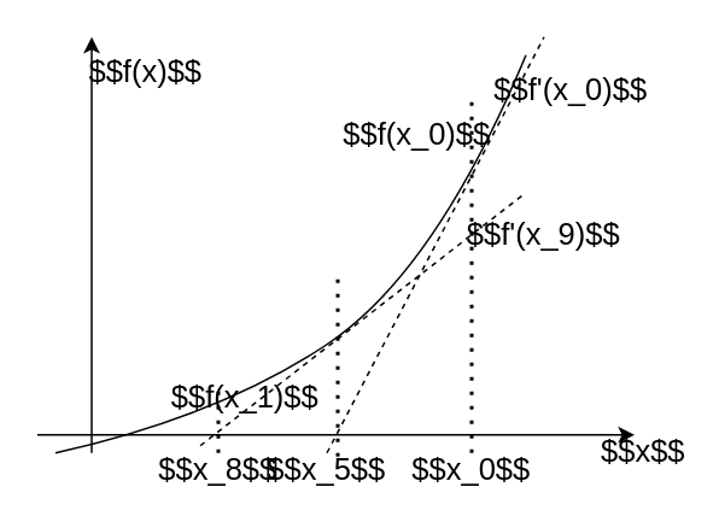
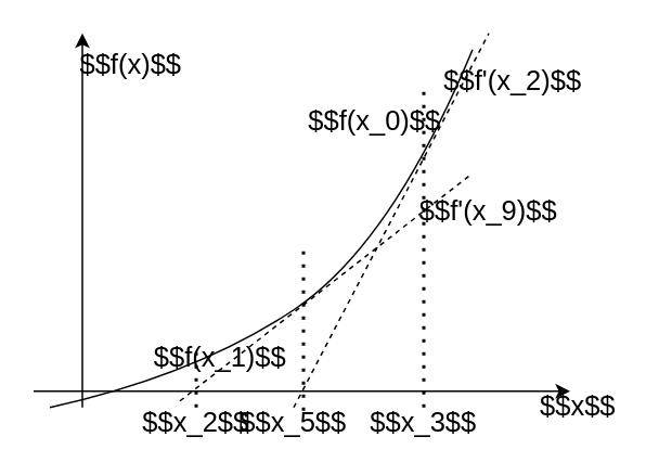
- <mxCell id="15" value="$$f'(x_0)$$" style="text;html=1;strokeColor=none;fillColor=none;align=center;verticalAlign=middle;whiteSpace=wrap;rounded=0;fontSize=17;" vertex="1" parent="1"><mxGeometry x="295" y="40" width="40" height="20" as="geometry" /></mxCell>
+ <mxCell id="15" value="$$f'(x_2)$$" style="text;html=1;strokeColor=none;fillColor=none;align=center;verticalAlign=middle;whiteSpace=wrap;rounded=0;fontSize=17;" vertex="1" parent="1"><mxGeometry x="295" y="40" width="40" height="20" as="geometry" /></mxCell>
- <mxCell id="12" value="$$x_8$$" style="text;html=1;strokeColor=none;fillColor=none;align=center;verticalAlign=middle;whiteSpace=wrap;rounded=0;fontSize=17;" vertex="1" parent="1"><mxGeometry x="100" y="250" width="40" height="20" as="geometry" /></mxCell>
+ <mxCell id="12" value="$$x_2$$" style="text;html=1;strokeColor=none;fillColor=none;align=center;verticalAlign=middle;whiteSpace=wrap;rounded=0;fontSize=17;" vertex="1" parent="1"><mxGeometry x="100" y="250" width="40" height="20" as="geometry" /></mxCell>
- <mxCell id="10" value="$$x_0$$" style="text;html=1;strokeColor=none;fillColor=none;align=center;verticalAlign=middle;whiteSpace=wrap;rounded=0;fontSize=17;" vertex="1" parent="1"><mxGeometry x="240" y="250" width="40" height="20" as="geometry" /></mxCell>
+ <mxCell id="10" value="$$x_3$$" style="text;html=1;strokeColor=none;fillColor=none;align=center;verticalAlign=middle;whiteSpace=wrap;rounded=0;fontSize=17;" vertex="1" parent="1"><mxGeometry x="240" y="250" width="40" height="20" as="geometry" /></mxCell>
